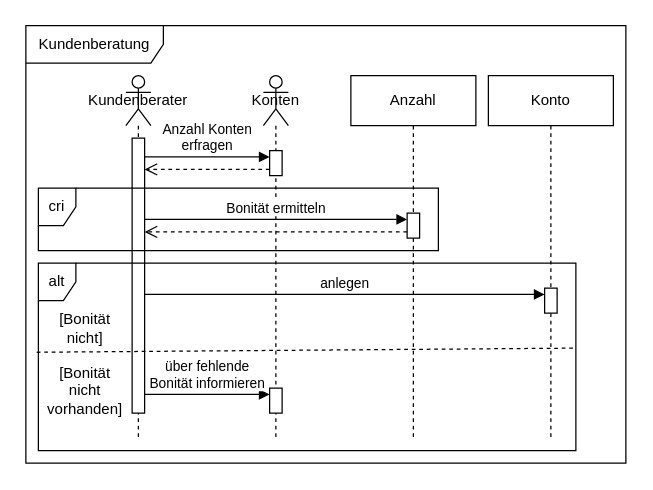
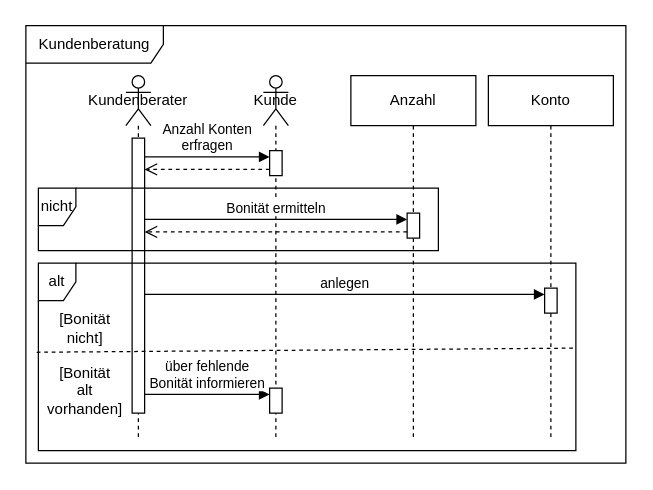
- <mxCell id="7" value="Konten" style="shape=umlLifeline;perimeter=lifelinePerimeter;whiteSpace=wrap;html=1;container=1;dropTarget=0;collapsible=0;recursiveResize=0;outlineConnect=0;portConstraint=eastwest;newEdgeStyle={&quot;curved&quot;:0,&quot;rounded&quot;:0};participant=umlActor;" vertex="1" parent="1"><mxGeometry x="210" y="60" width="20" height="290" as="geometry" /></mxCell>
+ <mxCell id="7" value="Kunde" style="shape=umlLifeline;perimeter=lifelinePerimeter;whiteSpace=wrap;html=1;container=1;dropTarget=0;collapsible=0;recursiveResize=0;outlineConnect=0;portConstraint=eastwest;newEdgeStyle={&quot;curved&quot;:0,&quot;rounded&quot;:0};participant=umlActor;" vertex="1" parent="1"><mxGeometry x="210" y="60" width="20" height="290" as="geometry" /></mxCell>
- <mxCell id="22" value="cri" style="shape=umlFrame;whiteSpace=wrap;html=1;pointerEvents=0;width=30;height=30;" vertex="1" parent="1"><mxGeometry x="30" y="150" width="320" height="50" as="geometry" /></mxCell>
+ <mxCell id="22" value="nicht" style="shape=umlFrame;whiteSpace=wrap;html=1;pointerEvents=0;width=30;height=30;" vertex="1" parent="1"><mxGeometry x="30" y="150" width="320" height="50" as="geometry" /></mxCell>
- <mxCell id="19" value="[Bonität&lt;br&gt;nicht&lt;br&gt;vorhanden]" style="text;html=1;align=center;verticalAlign=middle;resizable=0;points=[];autosize=1;strokeColor=none;fillColor=none;" vertex="1" parent="1"><mxGeometry x="27" y="282" width="80" height="60" as="geometry" /></mxCell>
+ <mxCell id="19" value="[Bonität&lt;br&gt;alt&lt;br&gt;vorhanden]" style="text;html=1;align=center;verticalAlign=middle;resizable=0;points=[];autosize=1;strokeColor=none;fillColor=none;" vertex="1" parent="1"><mxGeometry x="27" y="282" width="80" height="60" as="geometry" /></mxCell>
